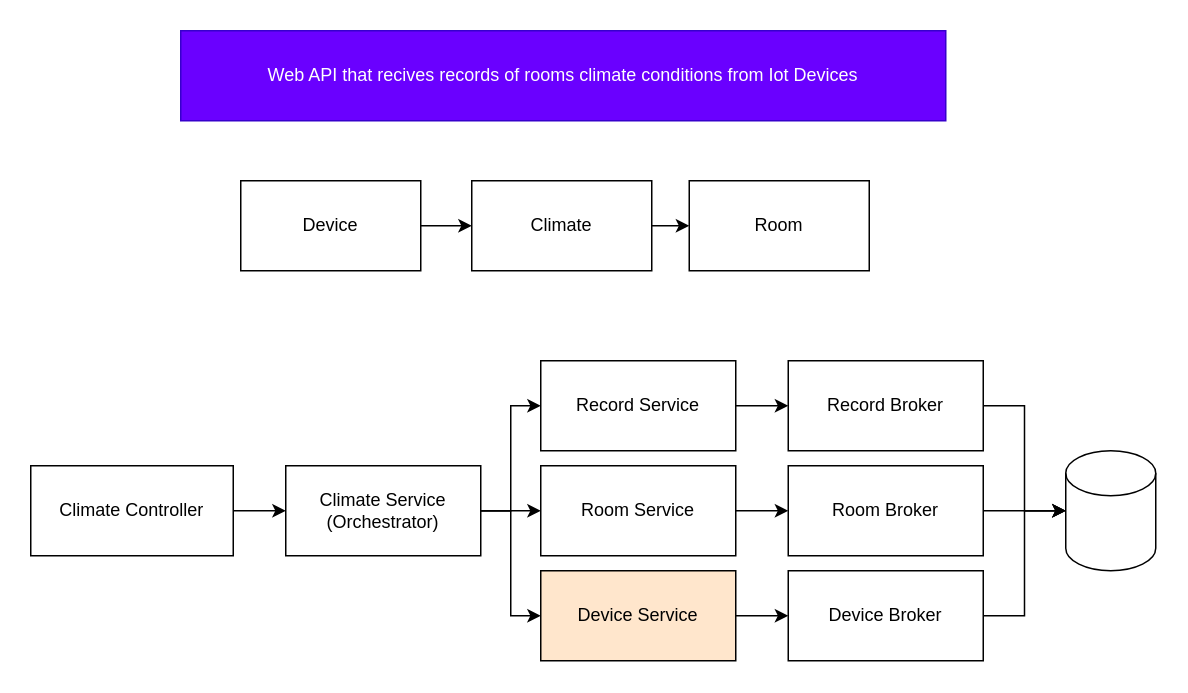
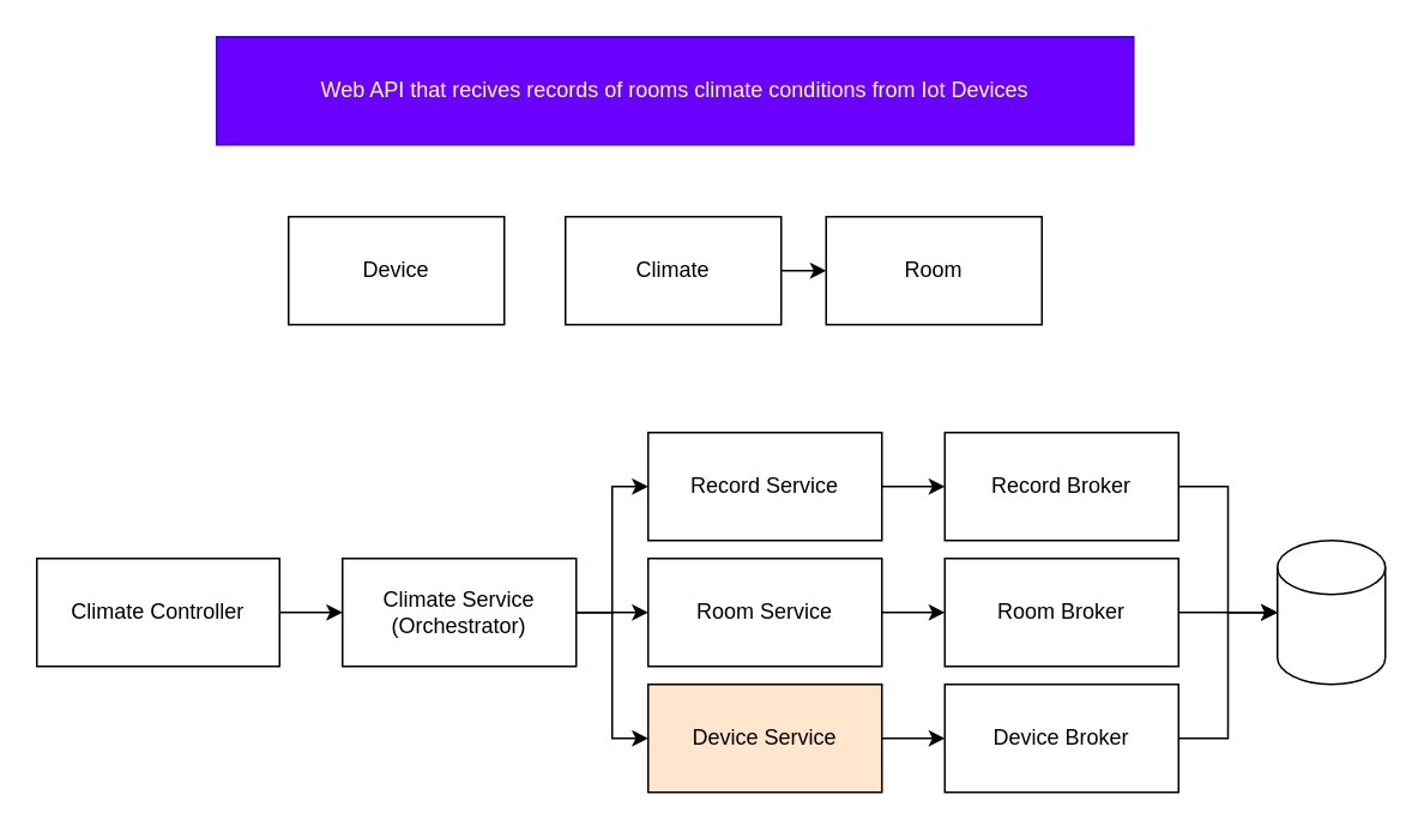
- <mxCell id="3" style="edgeStyle=orthogonalEdgeStyle;rounded=0;orthogonalLoop=1;jettySize=auto;html=1;entryX=0;entryY=0.5;entryDx=0;entryDy=0;" parent="1" source="4" target="6" edge="1"><mxGeometry relative="1" as="geometry" /></mxCell>
